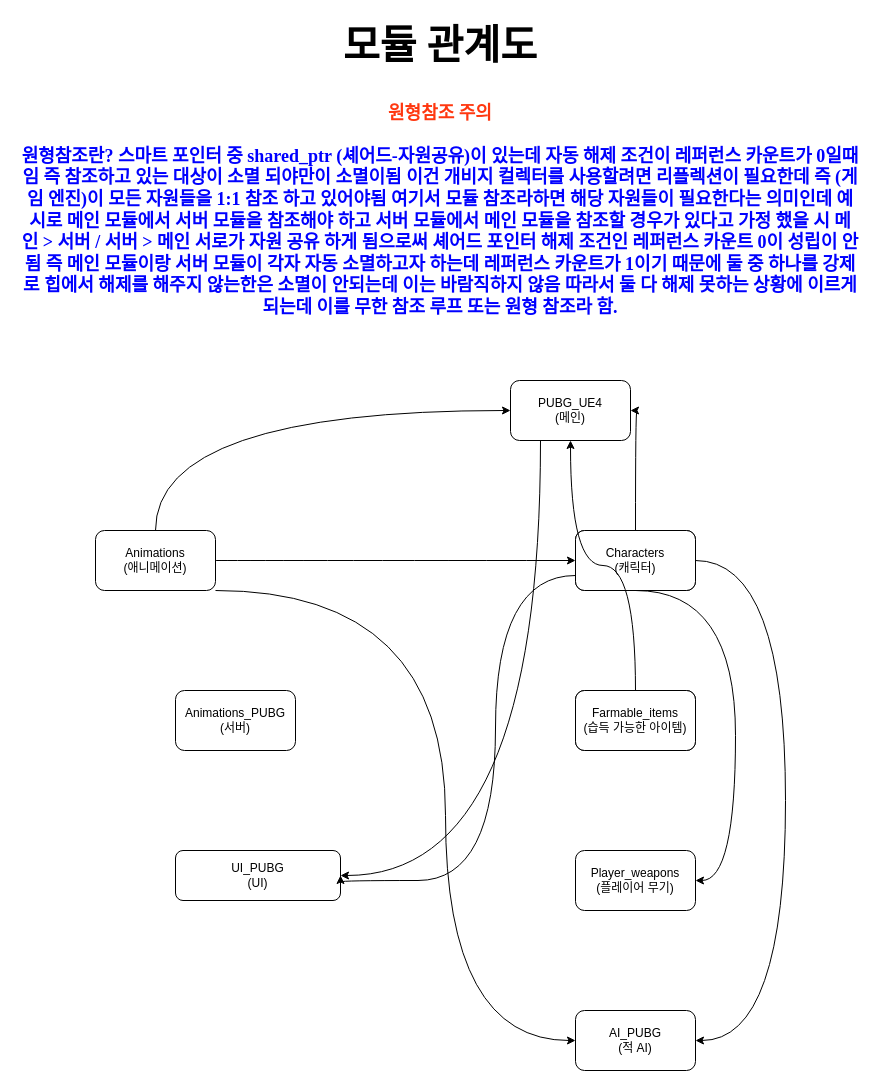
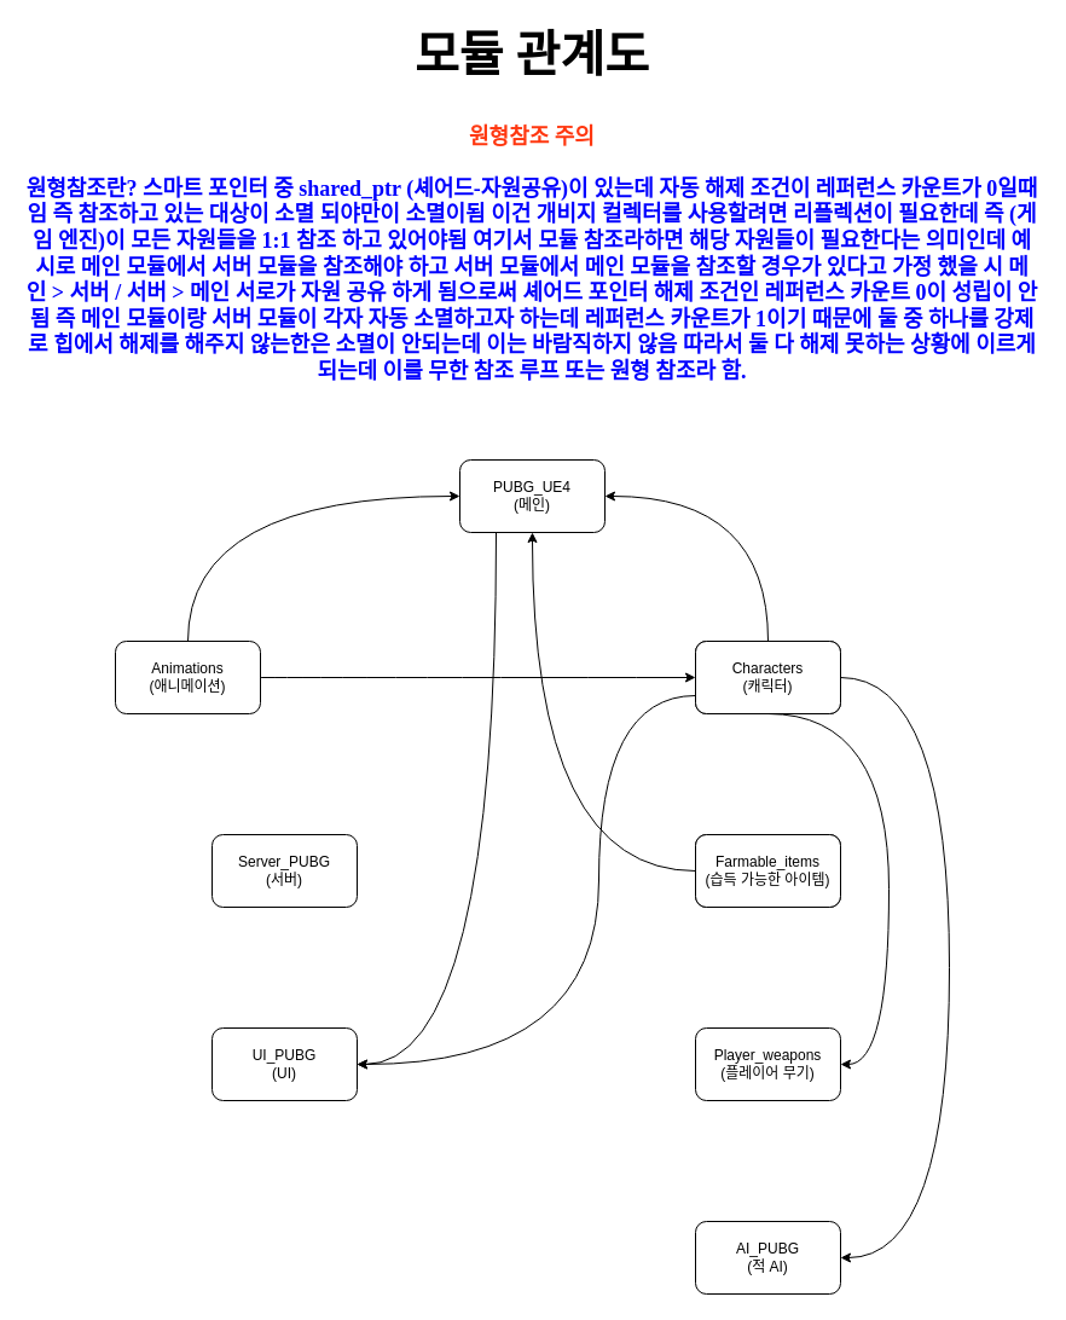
- <mxCell id="3" value="PUBG_UE4&lt;br&gt;(메인)" style="rounded=1;whiteSpace=wrap;html=1;" parent="1" vertex="1"><mxGeometry x="510" y="380" width="120" height="60" as="geometry" /></mxCell>
+ <mxCell id="3" value="PUBG_UE4&lt;br&gt;(메인)" style="rounded=1;whiteSpace=wrap;html=1;" parent="1" vertex="1"><mxGeometry x="380" y="380" width="120" height="60" as="geometry" /></mxCell>
- <mxCell id="13" value="Animations_PUBG&lt;br&gt;(서버)" style="rounded=1;whiteSpace=wrap;html=1;" parent="1" vertex="1"><mxGeometry x="175" y="690" width="120" height="60" as="geometry" /></mxCell>
+ <mxCell id="13" value="Server_PUBG&lt;br&gt;(서버)" style="rounded=1;whiteSpace=wrap;html=1;" parent="1" vertex="1"><mxGeometry x="175" y="690" width="120" height="60" as="geometry" /></mxCell>
- <mxCell id="6" style="edgeStyle=orthogonalEdgeStyle;curved=1;rounded=0;orthogonalLoop=1;jettySize=auto;html=1;exitX=1;exitY=1;exitDx=0;exitDy=0;entryX=0;entryY=0.5;entryDx=0;entryDy=0;fontFamily=Times New Roman;fontSize=18;fontColor=#0000FF;" parent="1" source="8" target="10" edge="1"><mxGeometry relative="1" as="geometry"><Array as="points"><mxPoint x="445" y="590" /><mxPoint x="445" y="1040" /></Array></mxGeometry></mxCell>
- <mxCell id="11" value="UI_PUBG&lt;br&gt;(UI)" style="rounded=1;whiteSpace=wrap;html=1;" parent="1" vertex="1"><mxGeometry x="175" y="850" width="165" height="50" as="geometry" /></mxCell>
+ <mxCell id="11" value="UI_PUBG&lt;br&gt;(UI)" style="rounded=1;whiteSpace=wrap;html=1;" parent="1" vertex="1"><mxGeometry x="175" y="850" width="120" height="60" as="geometry" /></mxCell>
